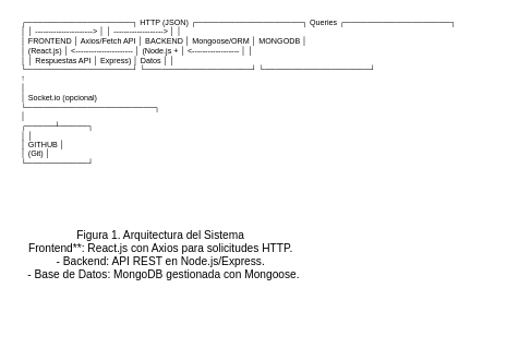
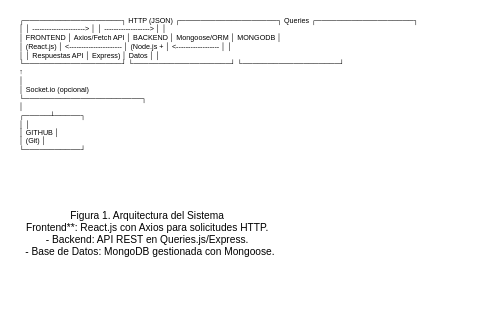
- <mxCell id="4" value="Figura 1. Arquitectura del Sistema&amp;nbsp;&amp;nbsp;&lt;br&gt;Frontend**: React.js con Axios para solicitudes HTTP.&amp;nbsp;&amp;nbsp;&lt;br&gt;- Backend: API REST en Node.js/Express.&amp;nbsp;&amp;nbsp;&lt;br&gt;- Base de Datos: MongoDB gestionada con Mongoose." style="text;strokeColor=none;align=center;fillColor=none;html=1;verticalAlign=middle;whiteSpace=wrap;rounded=0;fontSize=17;" parent="1" vertex="1"><mxGeometry x="20" y="270" width="460" height="240" as="geometry" /></mxCell>
+ <mxCell id="4" value="Figura 1. Arquitectura del Sistema&amp;nbsp;&amp;nbsp;&lt;br&gt;Frontend**: React.js con Axios para solicitudes HTTP.&amp;nbsp;&amp;nbsp;&lt;br&gt;- Backend: API REST en Queries.js/Express.&amp;nbsp;&amp;nbsp;&lt;br&gt;- Base de Datos: MongoDB gestionada con Mongoose." style="text;strokeColor=none;align=center;fillColor=none;html=1;verticalAlign=middle;whiteSpace=wrap;rounded=0;fontSize=17;" parent="1" vertex="1"><mxGeometry x="20" y="270" width="460" height="240" as="geometry" /></mxCell>
